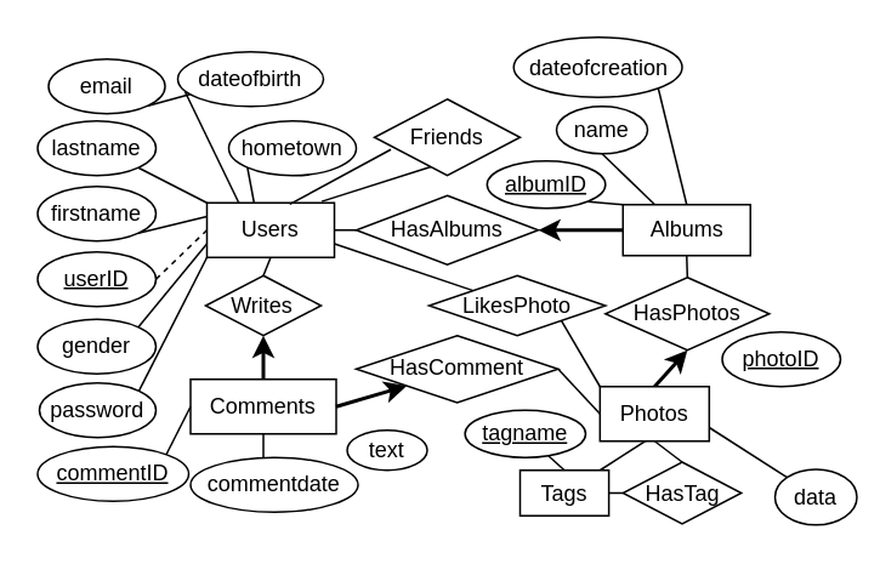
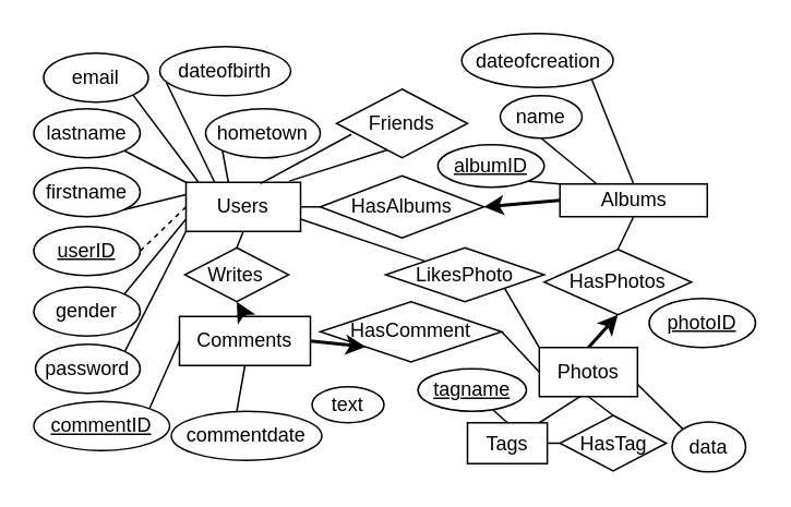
- <mxCell id="14" value="" style="endArrow=none;html=1;rounded=0;strokeColor=default;exitX=1;exitY=1;exitDx=0;exitDy=0;" parent="1" source="6" target="7" edge="1"><mxGeometry relative="1" as="geometry"><mxPoint x="155" y="108" as="sourcePoint" /><mxPoint x="315" y="108" as="targetPoint" /></mxGeometry></mxCell>
+ <mxCell id="14" value="" style="endArrow=none;html=1;rounded=0;strokeColor=default;exitX=1;exitY=1;exitDx=0;exitDy=0;entryX=0.11;entryY=0;entryDx=0;entryDy=0;entryPerimeter=0;" parent="1" source="6" target="2" edge="1"><mxGeometry relative="1" as="geometry"><mxPoint x="155" y="108" as="sourcePoint" /><mxPoint x="315" y="108" as="targetPoint" /></mxGeometry></mxCell>
- <mxCell id="25" value="Albums" style="whiteSpace=wrap;html=1;align=center;" parent="1" vertex="1"><mxGeometry x="341.5" y="112" width="70" height="28" as="geometry" /></mxCell>
+ <mxCell id="25" value="Albums" style="whiteSpace=wrap;html=1;align=center;" parent="1" vertex="1"><mxGeometry x="341.5" y="112" width="90" height="20" as="geometry" /></mxCell>
- <mxCell id="49" value="Comments" style="whiteSpace=wrap;html=1;align=center;" parent="1" vertex="1"><mxGeometry x="104" y="208" width="80" height="30" as="geometry" /></mxCell>
+ <mxCell id="49" value="Comments" style="whiteSpace=wrap;html=1;align=center;" parent="1" vertex="1"><mxGeometry x="109" y="193" width="80" height="30" as="geometry" /></mxCell>
- <mxCell id="40" value="data" style="ellipse;whiteSpace=wrap;html=1;align=center;" parent="1" vertex="1"><mxGeometry x="425" y="257.5" width="45" height="30.5" as="geometry" /></mxCell>
+ <mxCell id="40" value="data" style="ellipse;whiteSpace=wrap;html=1;align=center;" parent="1" vertex="1"><mxGeometry x="410" y="257.5" width="45" height="30.5" as="geometry" /></mxCell>
